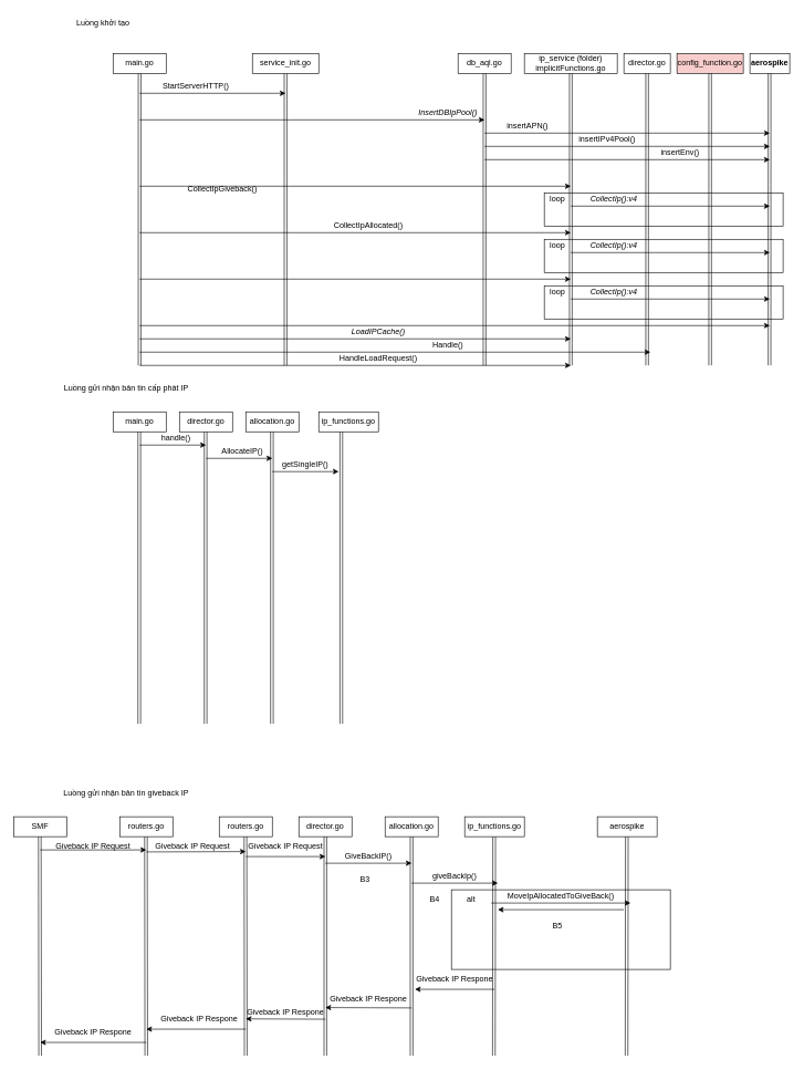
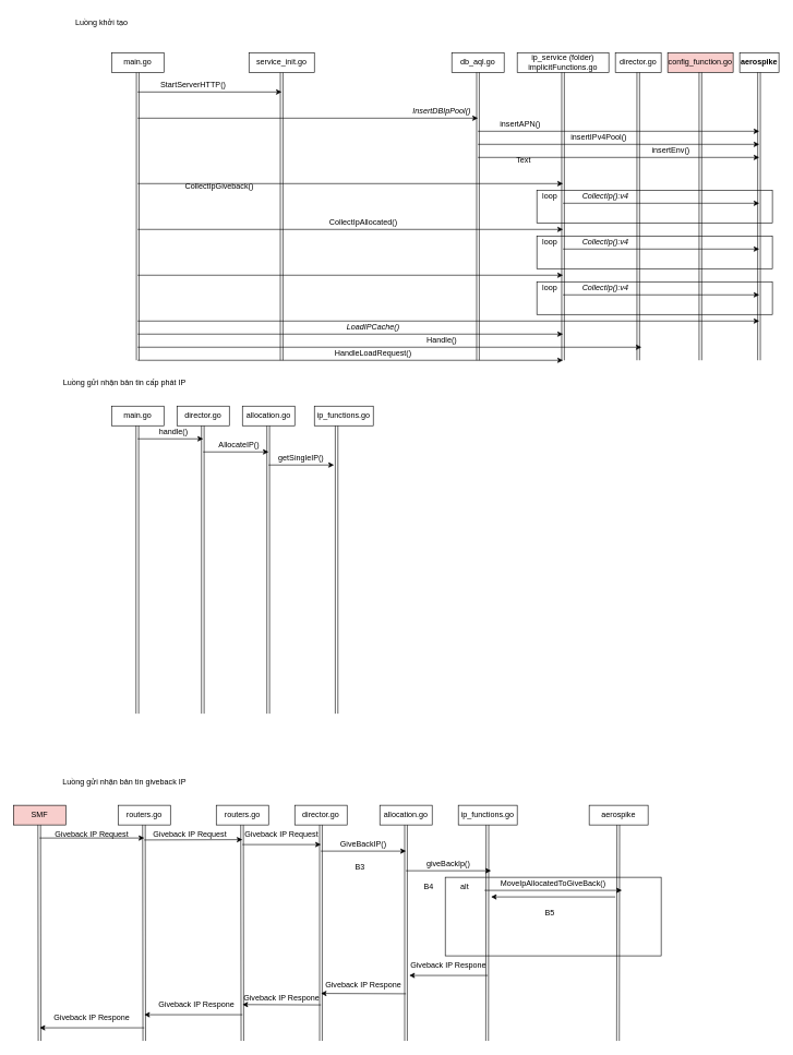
+ <mxCell id="64" value="Text" style="text;html=1;strokeColor=none;fillColor=none;align=center;verticalAlign=middle;whiteSpace=wrap;rounded=0;" parent="1" vertex="1"><mxGeometry x="770" y="230" width="60" height="30" as="geometry" /></mxCell>
- <mxCell id="104" value="SMF" style="rounded=0;whiteSpace=wrap;html=1;" vertex="1" parent="1"><mxGeometry x="20" y="1230" width="80" height="30" as="geometry" /></mxCell>
+ <mxCell id="104" value="SMF" style="rounded=0;whiteSpace=wrap;html=1;fillColor=#f8cecc;" vertex="1" parent="1"><mxGeometry x="20" y="1230" width="80" height="30" as="geometry" /></mxCell>
